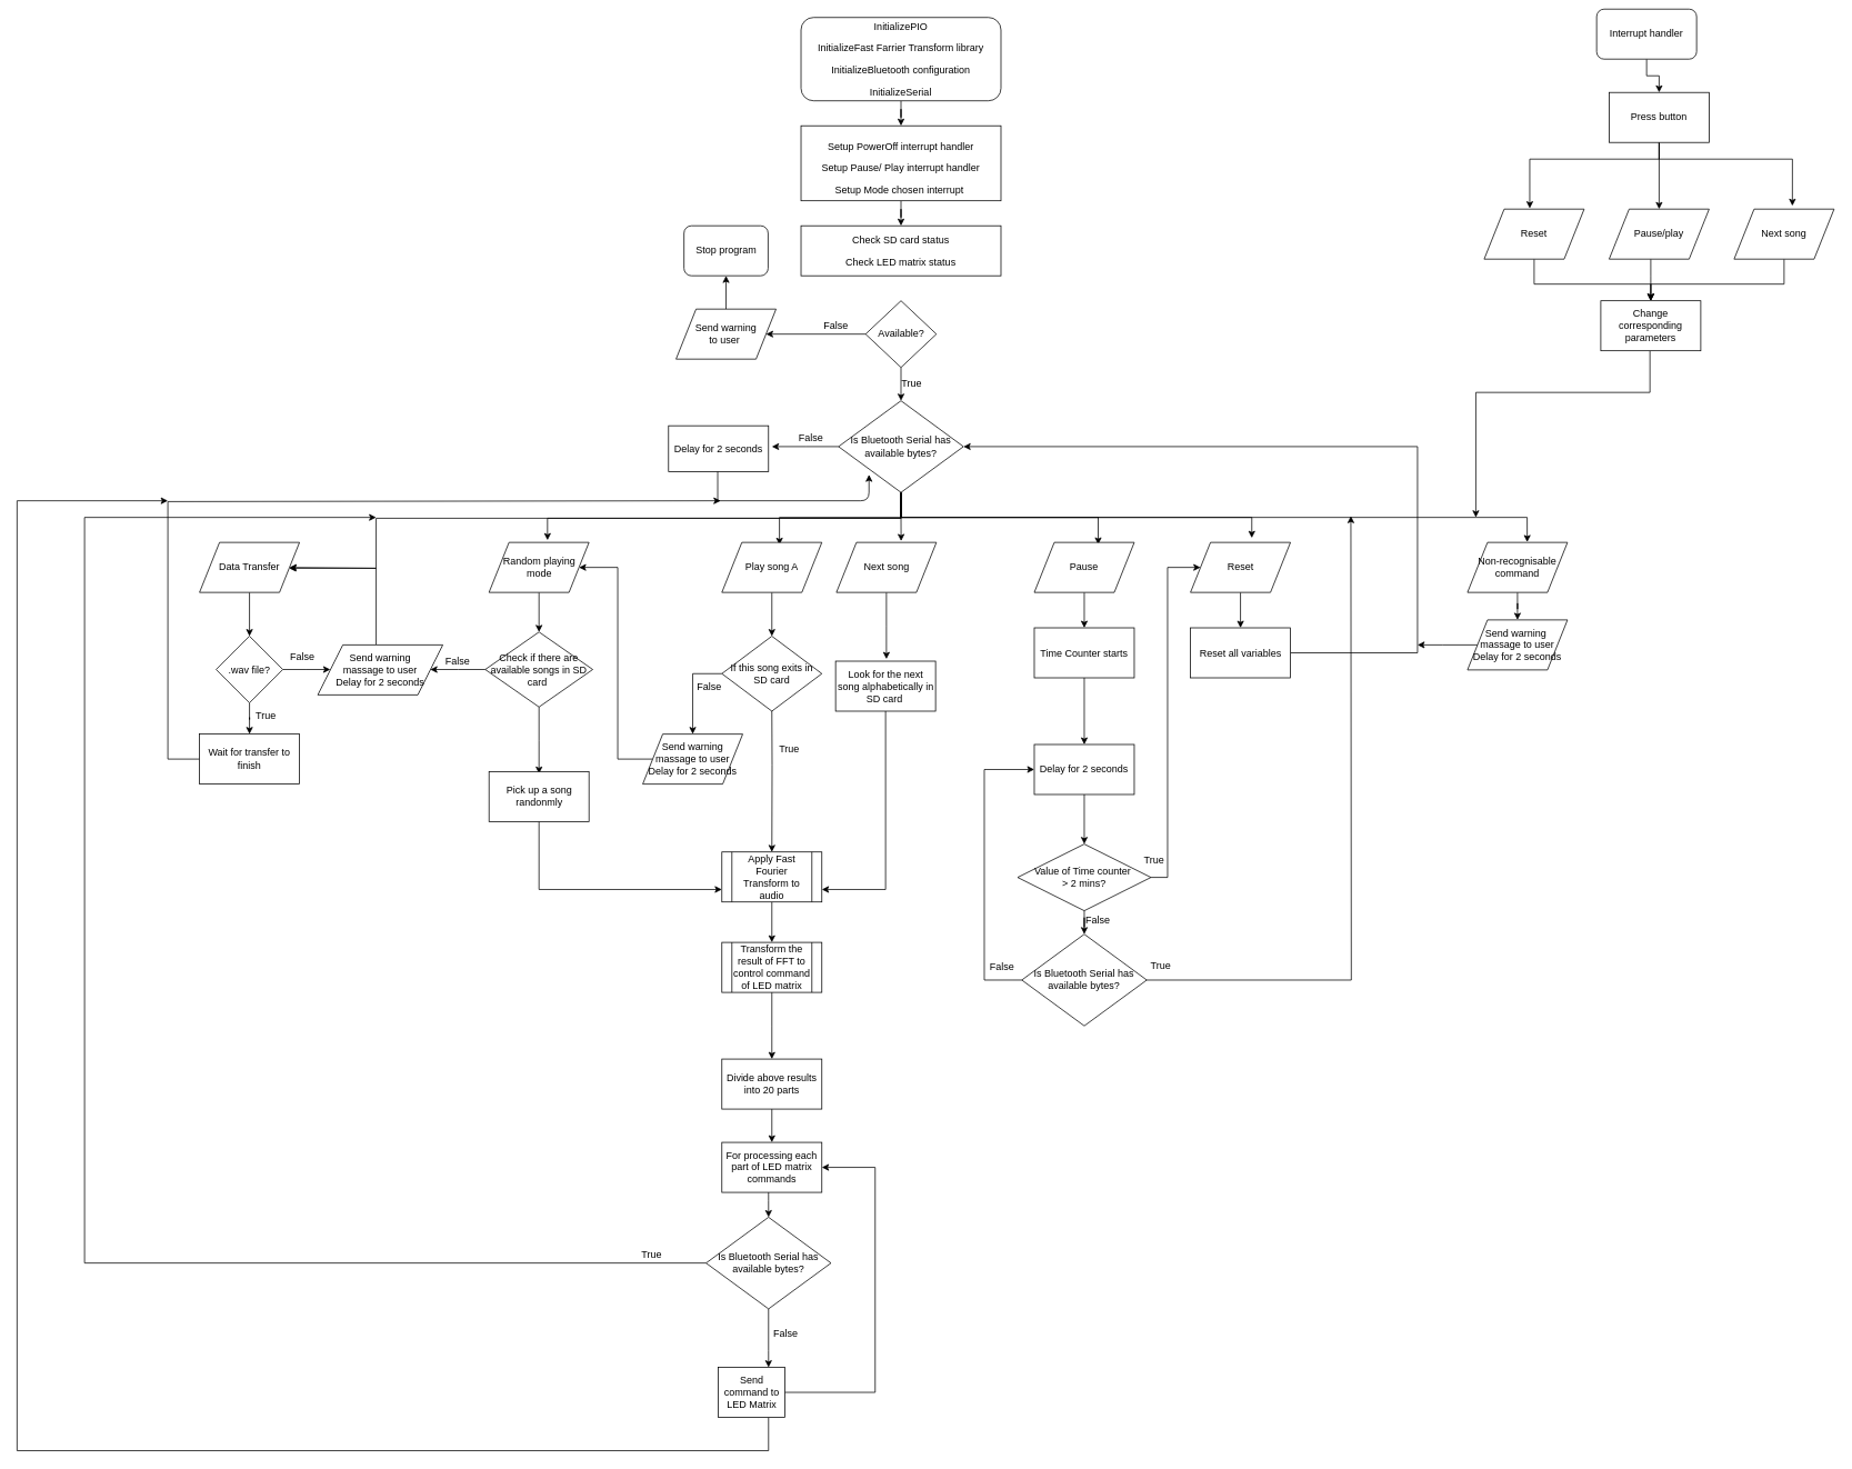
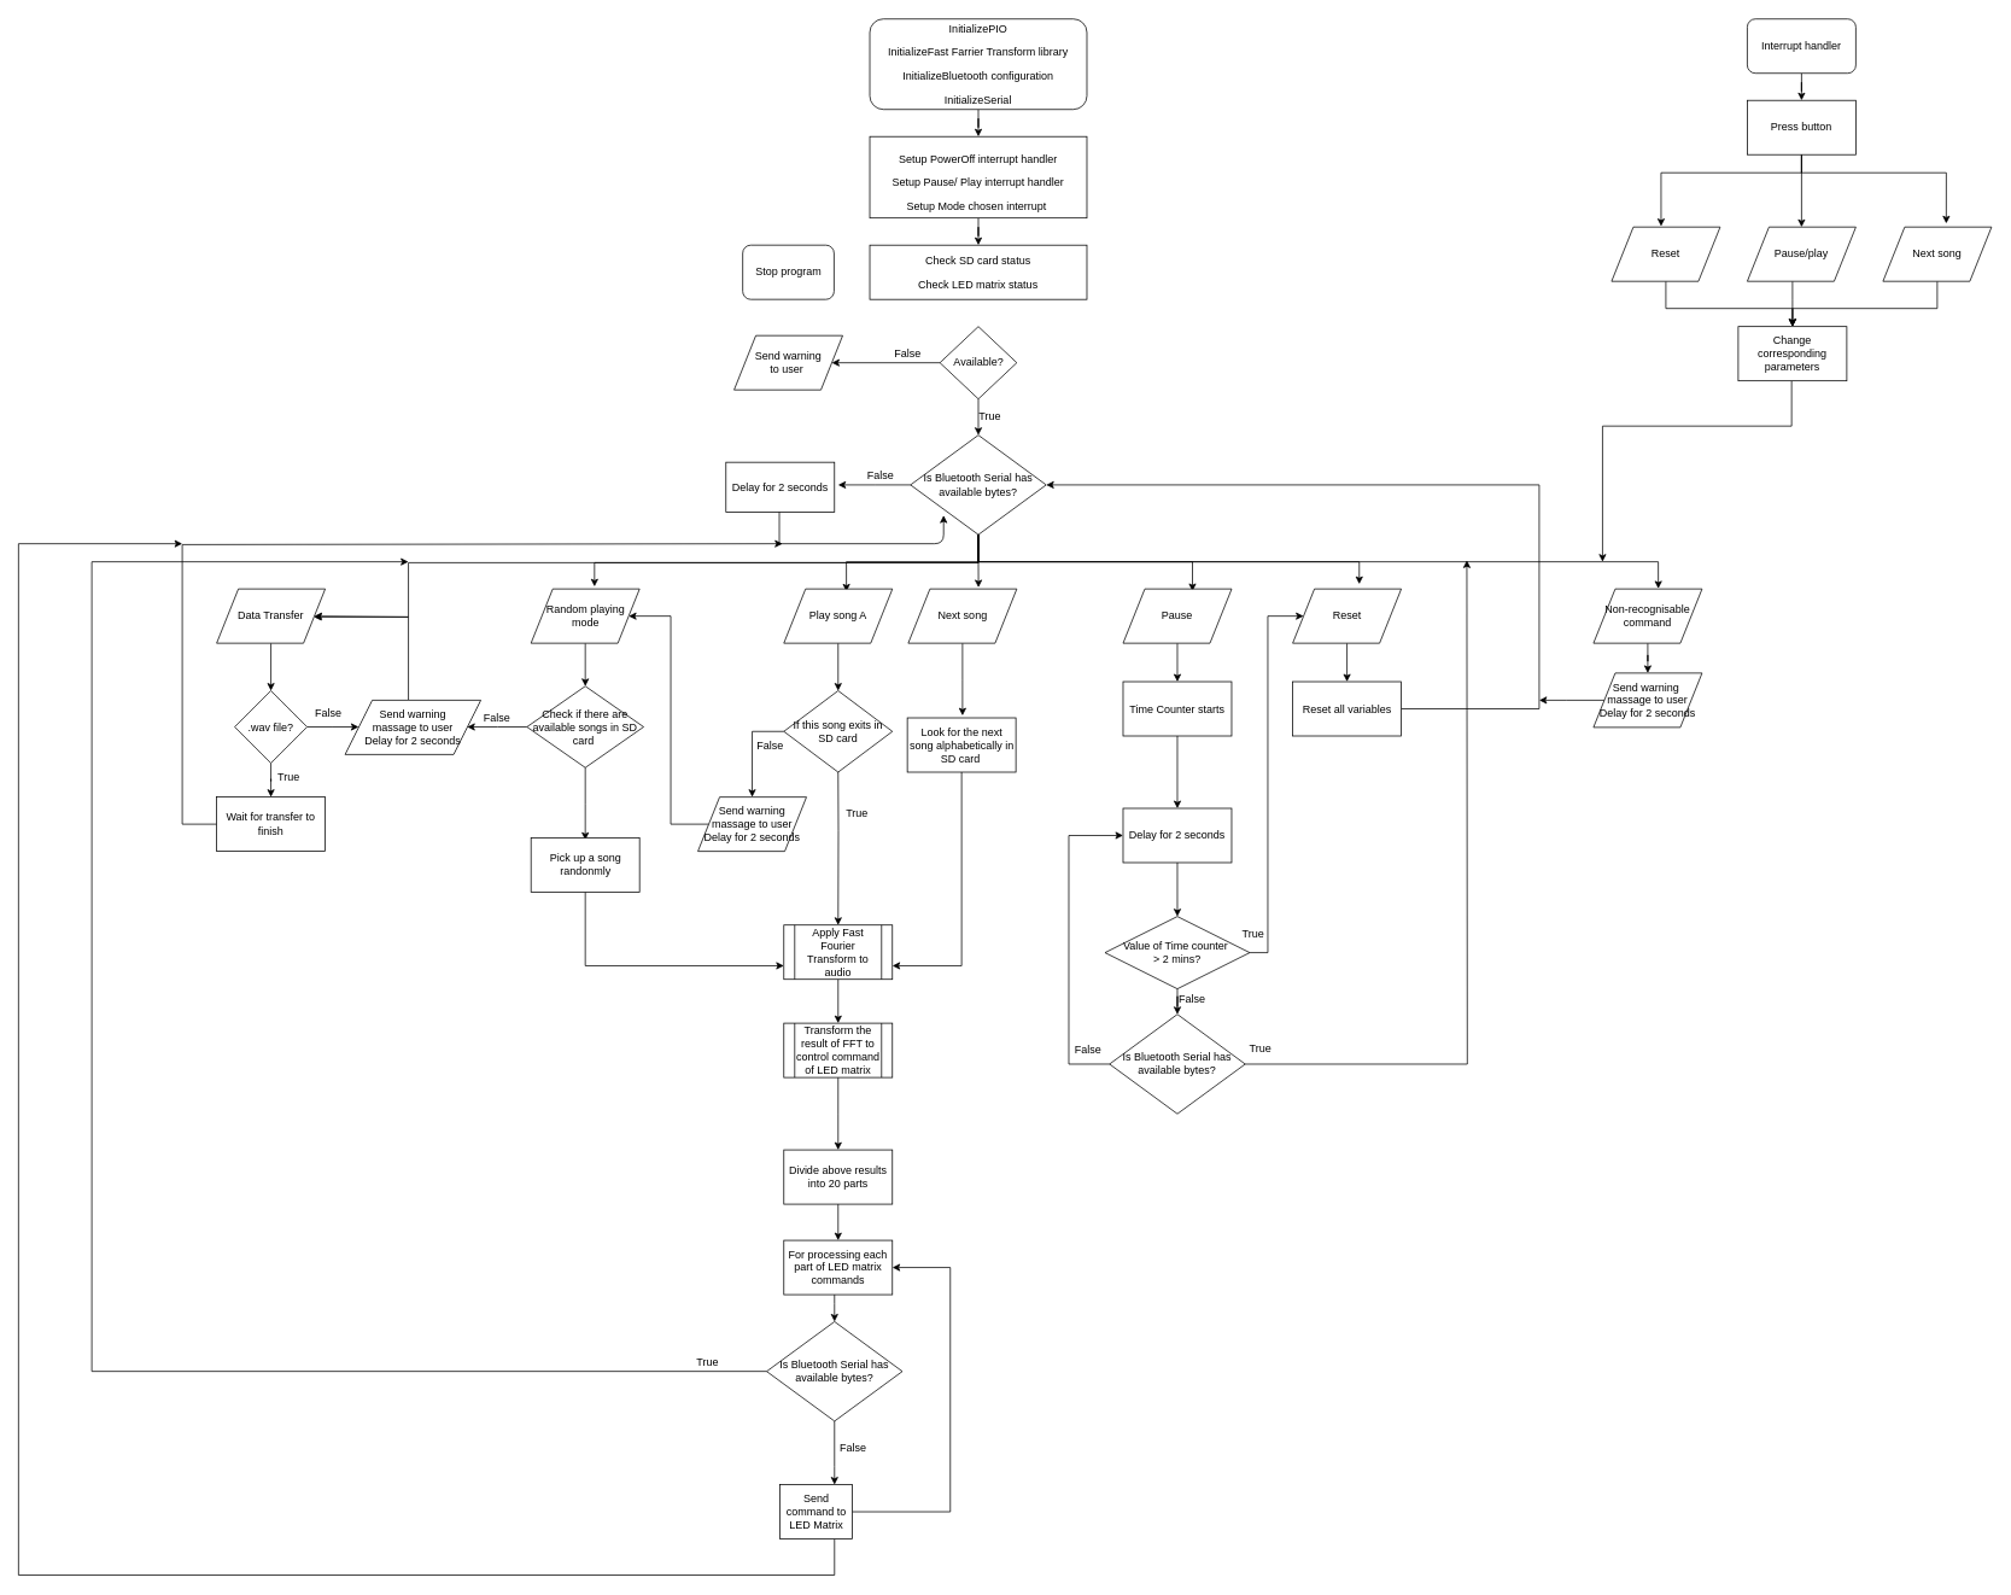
- <mxCell id="101" value="Interrupt handler" style="rounded=1;whiteSpace=wrap;html=1;" vertex="1" parent="1"><mxGeometry x="1916" y="10" width="120" height="60" as="geometry" /></mxCell>
+ <mxCell id="101" value="Interrupt handler" style="rounded=1;whiteSpace=wrap;html=1;" vertex="1" parent="1"><mxGeometry x="1931" y="20" width="120" height="60" as="geometry" /></mxCell>
- <mxCell id="11" value="" style="edgeStyle=orthogonalEdgeStyle;rounded=0;orthogonalLoop=1;jettySize=auto;html=1;" parent="1" source="12" target="13" edge="1"><mxGeometry relative="1" as="geometry"><mxPoint x="901.5" y="290" as="targetPoint" /></mxGeometry></mxCell>
